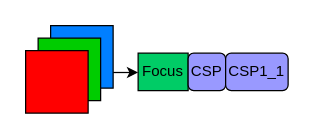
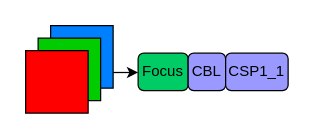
- <mxCell id="6" value="Focus" style="whiteSpace=wrap;html=1;fillColor=#00CC66;rounded=0;" vertex="1" parent="1"><mxGeometry x="110" y="42" width="40" height="30" as="geometry" /></mxCell>
+ <mxCell id="6" value="Focus" style="rounded=1;whiteSpace=wrap;html=1;fillColor=#00CC66;" vertex="1" parent="1"><mxGeometry x="110" y="42" width="40" height="30" as="geometry" /></mxCell>
- <mxCell id="7" value="CSP" style="rounded=1;whiteSpace=wrap;html=1;fillColor=#9999FF;" vertex="1" parent="1"><mxGeometry x="150" y="42" width="30" height="30" as="geometry" /></mxCell>
+ <mxCell id="7" value="CBL" style="rounded=1;whiteSpace=wrap;html=1;fillColor=#9999FF;" vertex="1" parent="1"><mxGeometry x="150" y="42" width="30" height="30" as="geometry" /></mxCell>
